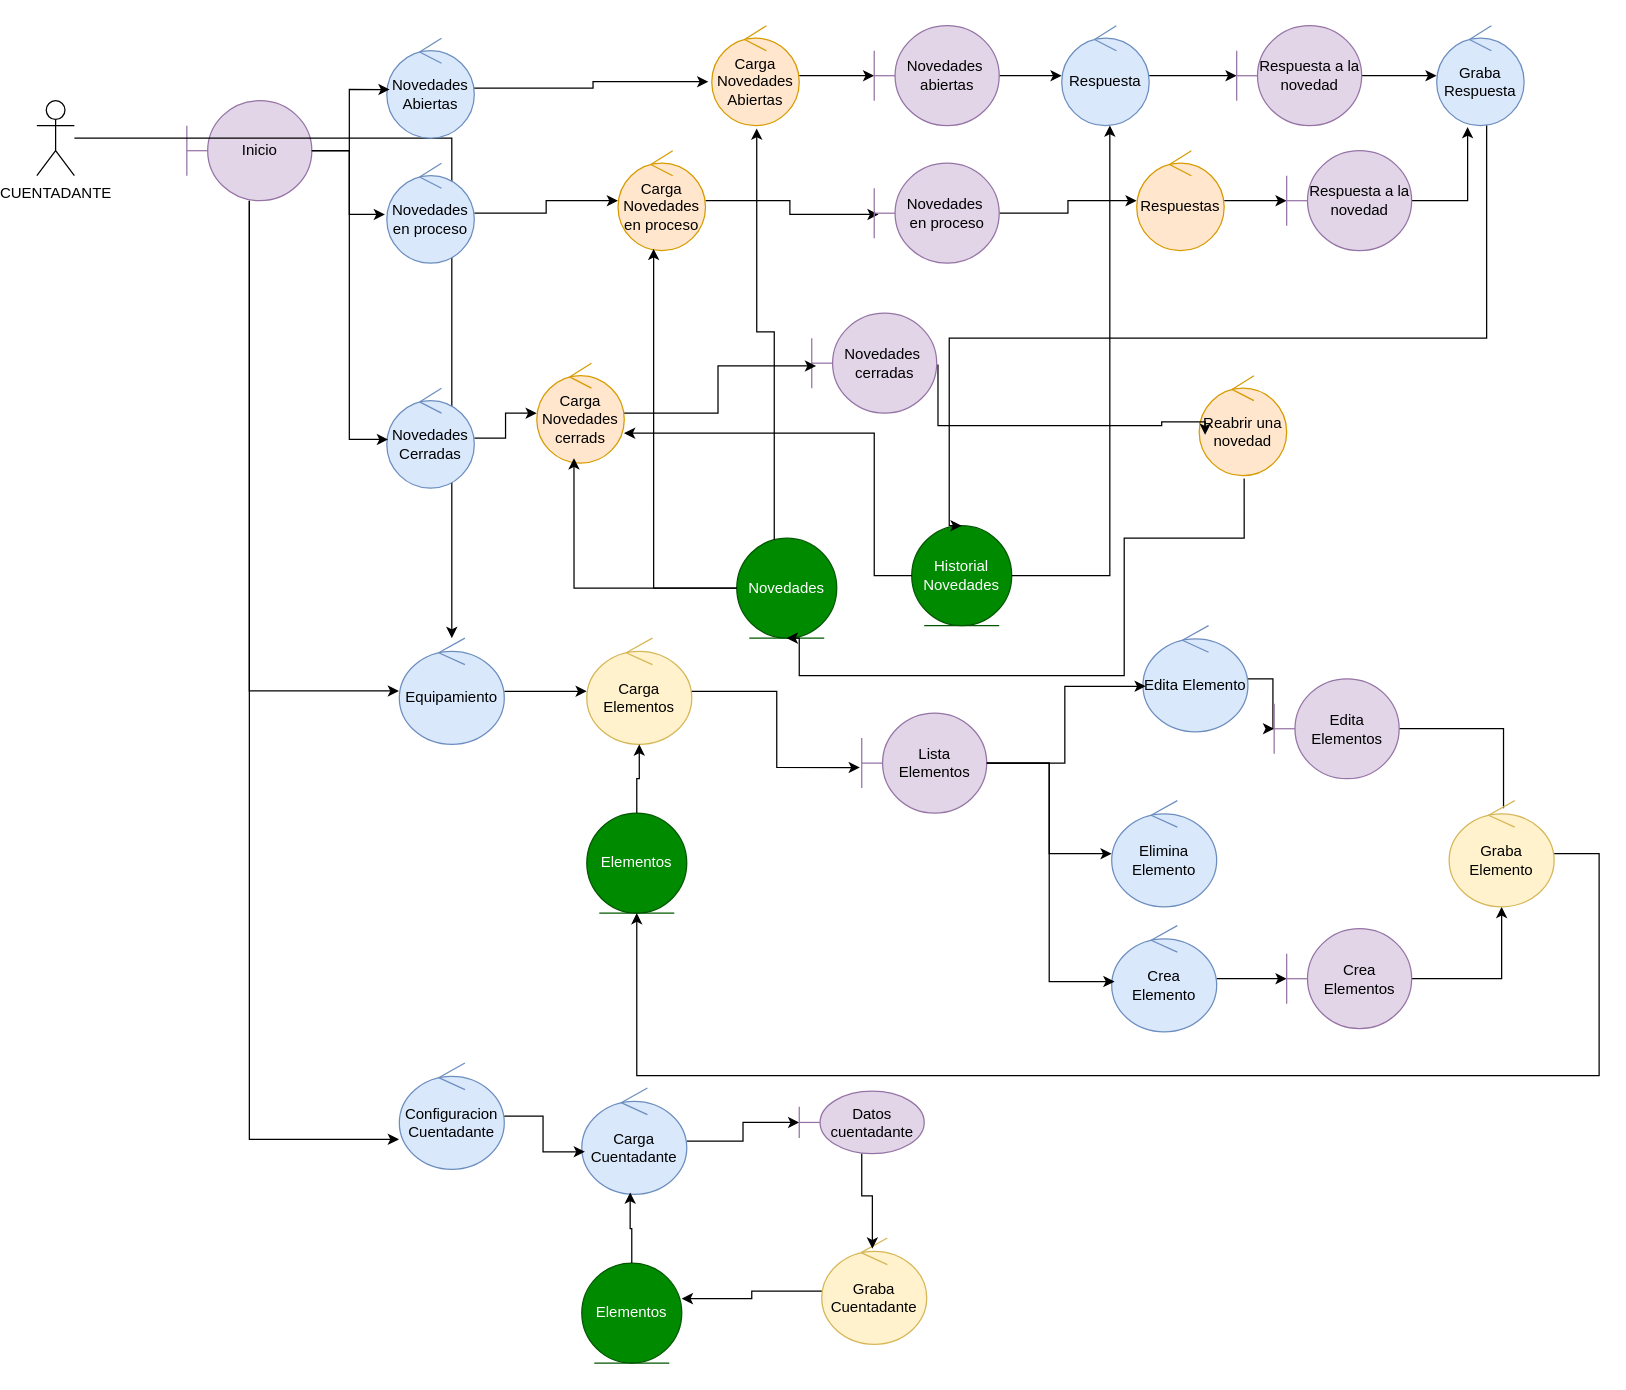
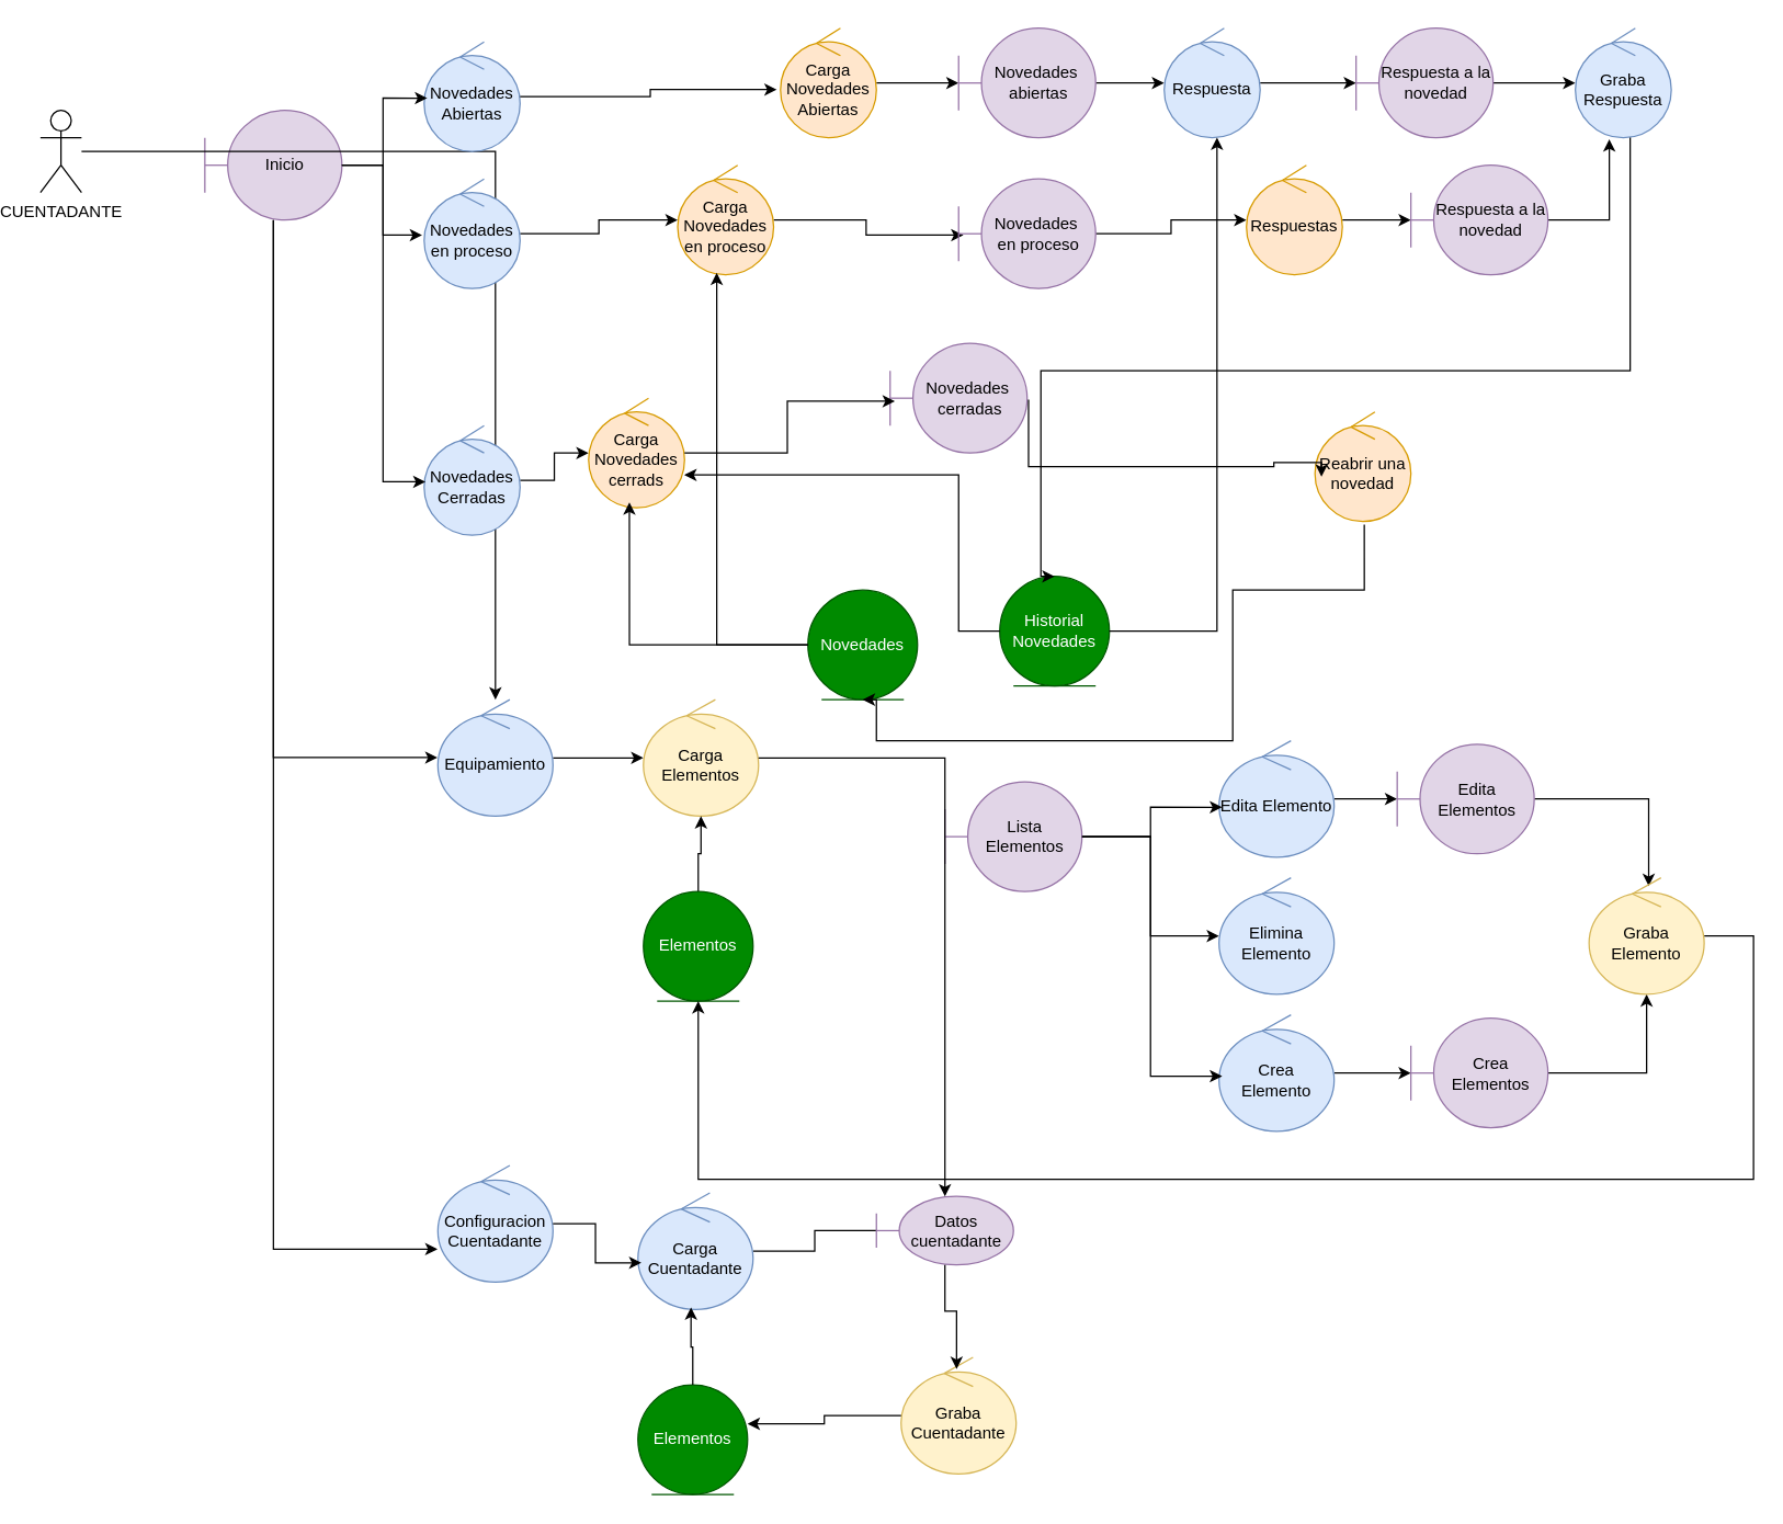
- <mxCell id="17" style="edgeStyle=orthogonalEdgeStyle;rounded=0;orthogonalLoop=1;jettySize=auto;html=1;entryX=0.514;entryY=1.028;entryDx=0;entryDy=0;entryPerimeter=0;" edge="1" parent="1" source="16" target="15"><mxGeometry relative="1" as="geometry"><Array as="points"><mxPoint x="610" y="265" /><mxPoint x="596" y="265" /></Array></mxGeometry></mxCell>
- <mxCell id="55" value="Edita Elemento" style="ellipse;shape=umlControl;whiteSpace=wrap;html=1;fillColor=#dae8fc;strokeColor=#6c8ebf;" vertex="1" parent="1"><mxGeometry x="905" y="500" width="84" height="85" as="geometry" /></mxCell>
+ <mxCell id="55" value="Edita Elemento" style="ellipse;shape=umlControl;whiteSpace=wrap;html=1;fillColor=#dae8fc;strokeColor=#6c8ebf;" vertex="1" parent="1"><mxGeometry x="880" y="540" width="84" height="85" as="geometry" /></mxCell>
- <mxCell id="51" style="edgeStyle=orthogonalEdgeStyle;rounded=0;orthogonalLoop=1;jettySize=auto;html=1;entryX=-0.015;entryY=0.544;entryDx=0;entryDy=0;entryPerimeter=0;" edge="1" parent="1" source="48" target="50"><mxGeometry relative="1" as="geometry" /></mxCell>
+ <mxCell id="51" style="edgeStyle=orthogonalEdgeStyle;rounded=0;orthogonalLoop=1;jettySize=auto;html=1;" edge="1" parent="1" source="48" target="74"><mxGeometry relative="1" as="geometry" /></mxCell>
- <mxCell id="61" value="" style="edgeStyle=orthogonalEdgeStyle;rounded=0;orthogonalLoop=1;jettySize=auto;html=1;entryX=0.518;entryY=0.071;entryDx=0;entryDy=0;entryPerimeter=0;endArrow=none;" edge="1" parent="1" source="62" target="66"><mxGeometry relative="1" as="geometry"><mxPoint x="1190" y="582.5" as="targetPoint" /></mxGeometry></mxCell>
+ <mxCell id="61" value="" style="edgeStyle=orthogonalEdgeStyle;rounded=0;orthogonalLoop=1;jettySize=auto;html=1;entryX=0.518;entryY=0.071;entryDx=0;entryDy=0;entryPerimeter=0;" edge="1" parent="1" source="62" target="66"><mxGeometry relative="1" as="geometry"><mxPoint x="1190" y="582.5" as="targetPoint" /></mxGeometry></mxCell>
- <mxCell id="70" value="" style="edgeStyle=orthogonalEdgeStyle;rounded=0;orthogonalLoop=1;jettySize=auto;html=1;" edge="1" parent="1" source="71" target="74"><mxGeometry relative="1" as="geometry" /></mxCell>
+ <mxCell id="70" value="" style="edgeStyle=orthogonalEdgeStyle;rounded=0;orthogonalLoop=1;jettySize=auto;html=1;endArrow=none;" edge="1" parent="1" source="71" target="74"><mxGeometry relative="1" as="geometry" /></mxCell>
